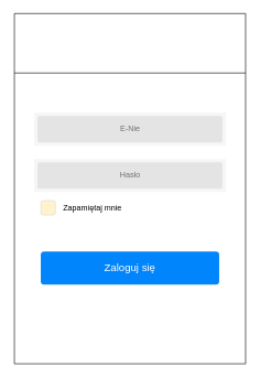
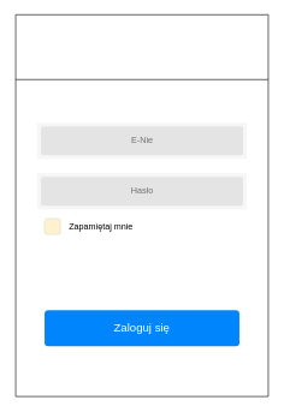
- <mxCell id="15" value="Zaloguj się" style="html=1;shadow=0;dashed=0;shape=mxgraph.bootstrap.rrect;rSize=5;strokeColor=none;strokeWidth=1;fillColor=#0085FC;fontColor=#FFFFFF;whiteSpace=wrap;align=center;verticalAlign=middle;spacingLeft=0;fontStyle=0;fontSize=16;spacing=5;" vertex="1" parent="1"><mxGeometry x="61" y="380" width="270" height="50" as="geometry" /></mxCell>
+ <mxCell id="15" value="Zaloguj się" style="html=1;shadow=0;dashed=0;shape=mxgraph.bootstrap.rrect;rSize=5;strokeColor=none;strokeWidth=1;fillColor=#0085FC;fontColor=#FFFFFF;whiteSpace=wrap;align=center;verticalAlign=middle;spacingLeft=0;fontStyle=0;fontSize=16;spacing=5;" vertex="1" parent="1"><mxGeometry x="61" y="430" width="270" height="50" as="geometry" /></mxCell>
